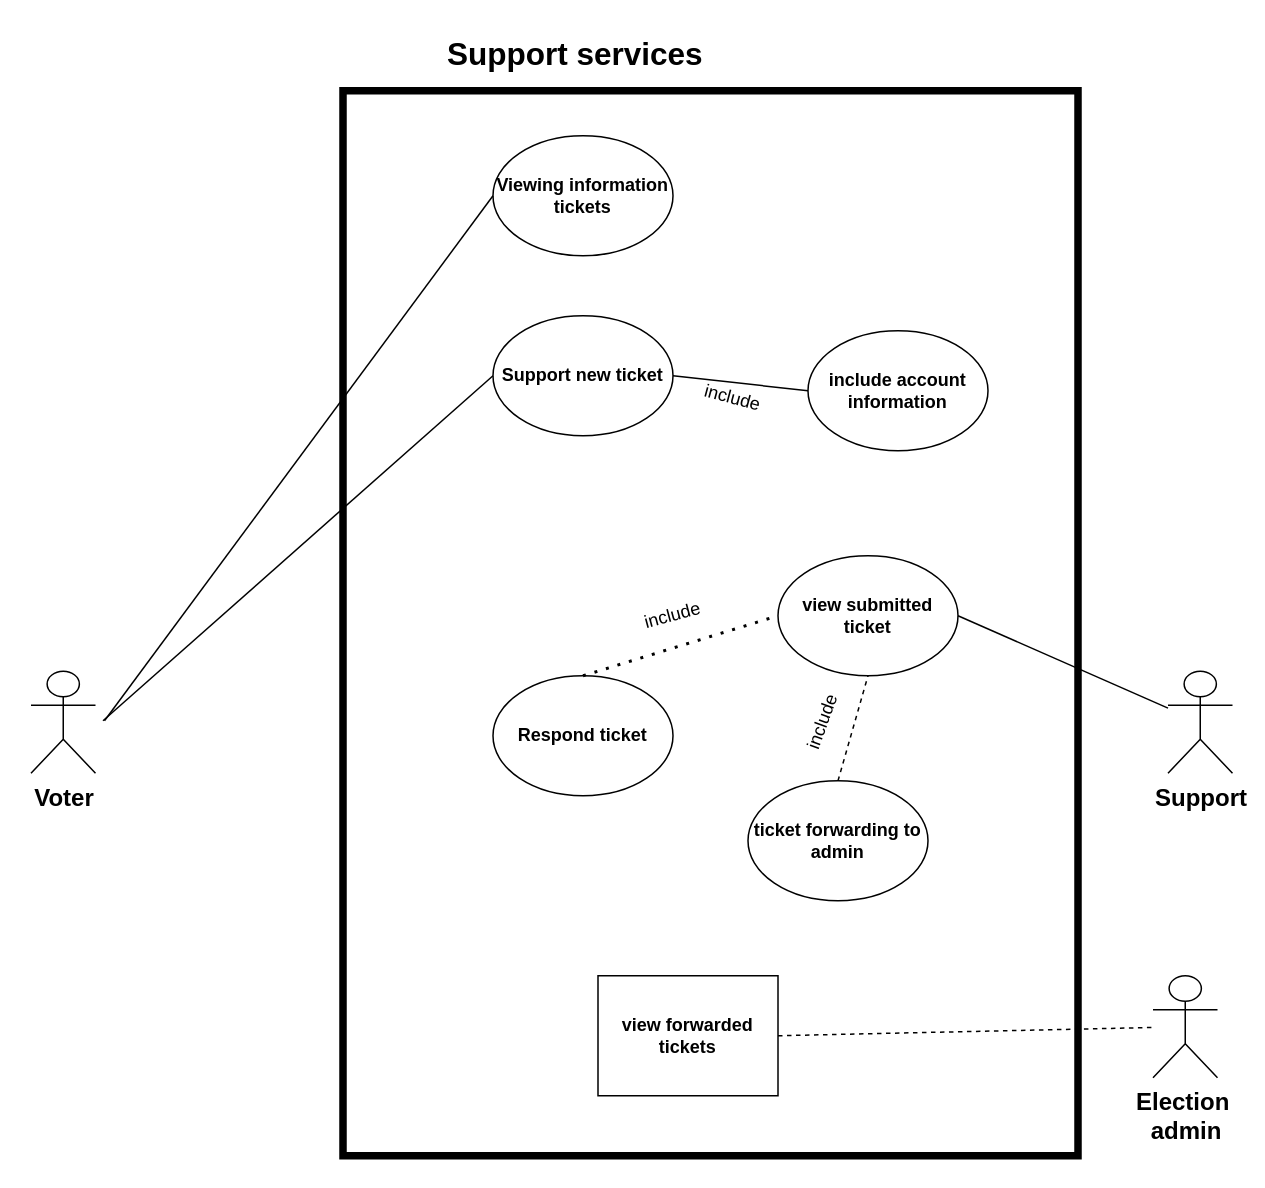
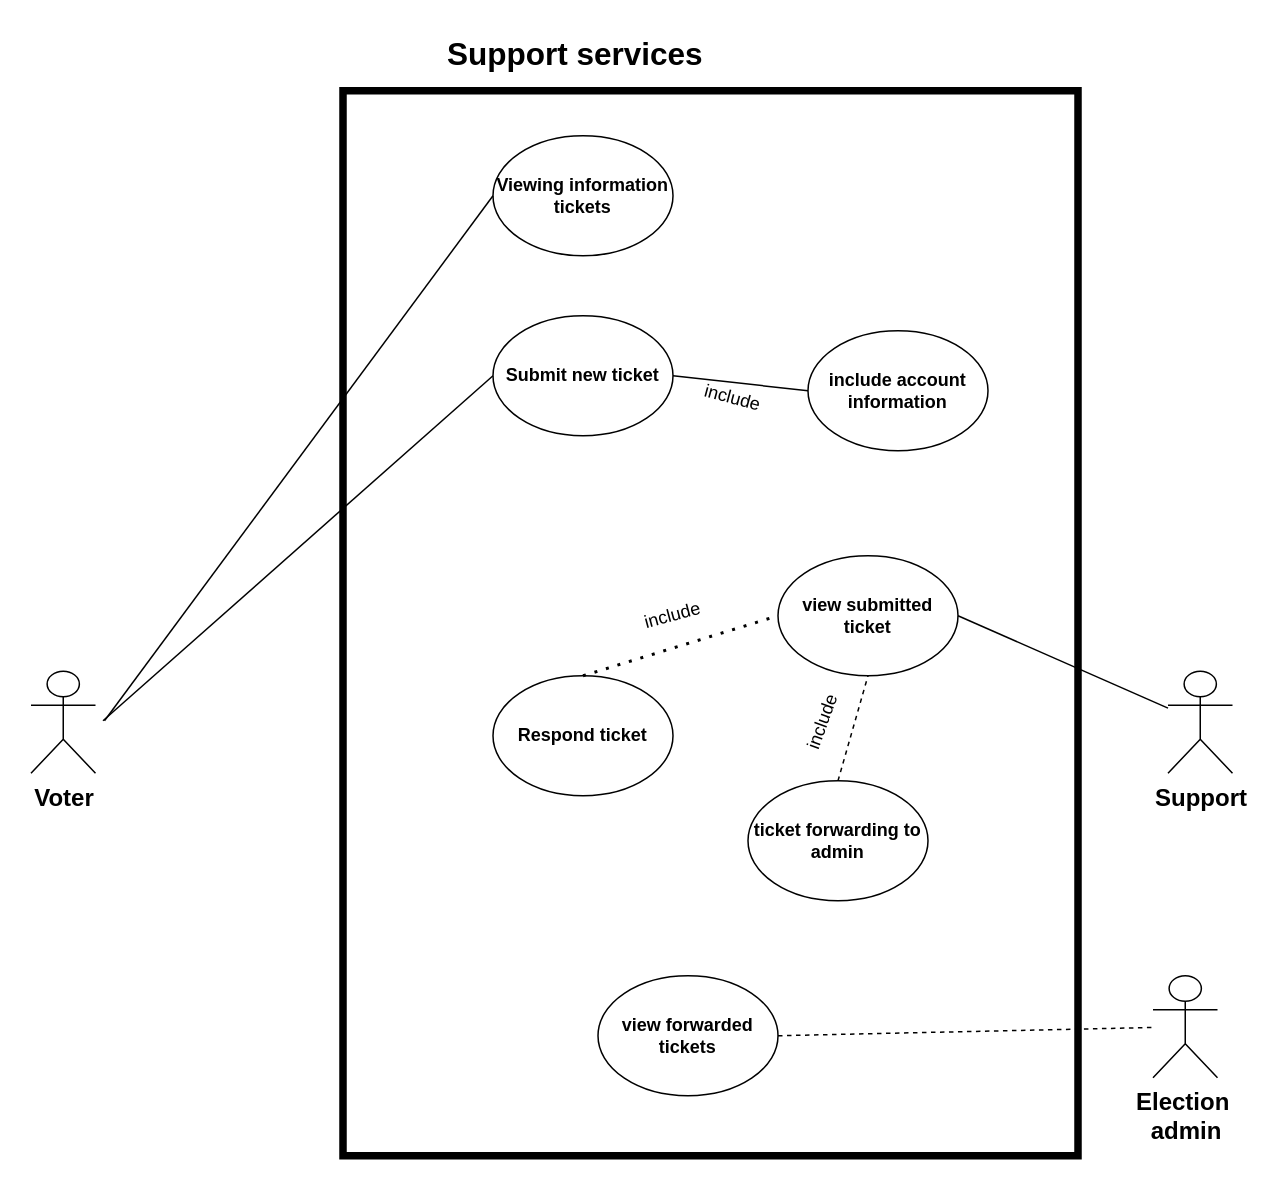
- <mxCell id="3" value="&lt;b&gt;Support new ticket&lt;/b&gt;" style="ellipse;whiteSpace=wrap;html=1;" parent="1" vertex="1"><mxGeometry x="328" y="210" width="120" height="80" as="geometry" /></mxCell>
+ <mxCell id="3" value="&lt;b&gt;Submit new ticket&lt;/b&gt;" style="ellipse;whiteSpace=wrap;html=1;" parent="1" vertex="1"><mxGeometry x="328" y="210" width="120" height="80" as="geometry" /></mxCell>
- <mxCell id="15" value="&lt;b&gt;view forwarded tickets&lt;/b&gt;" style="whiteSpace=wrap;html=1;rounded=0;" vertex="1" parent="1"><mxGeometry x="398" y="650" width="120" height="80" as="geometry" /></mxCell>
+ <mxCell id="15" value="&lt;b&gt;view forwarded tickets&lt;/b&gt;" style="ellipse;whiteSpace=wrap;html=1;" vertex="1" parent="1"><mxGeometry x="398" y="650" width="120" height="80" as="geometry" /></mxCell>
